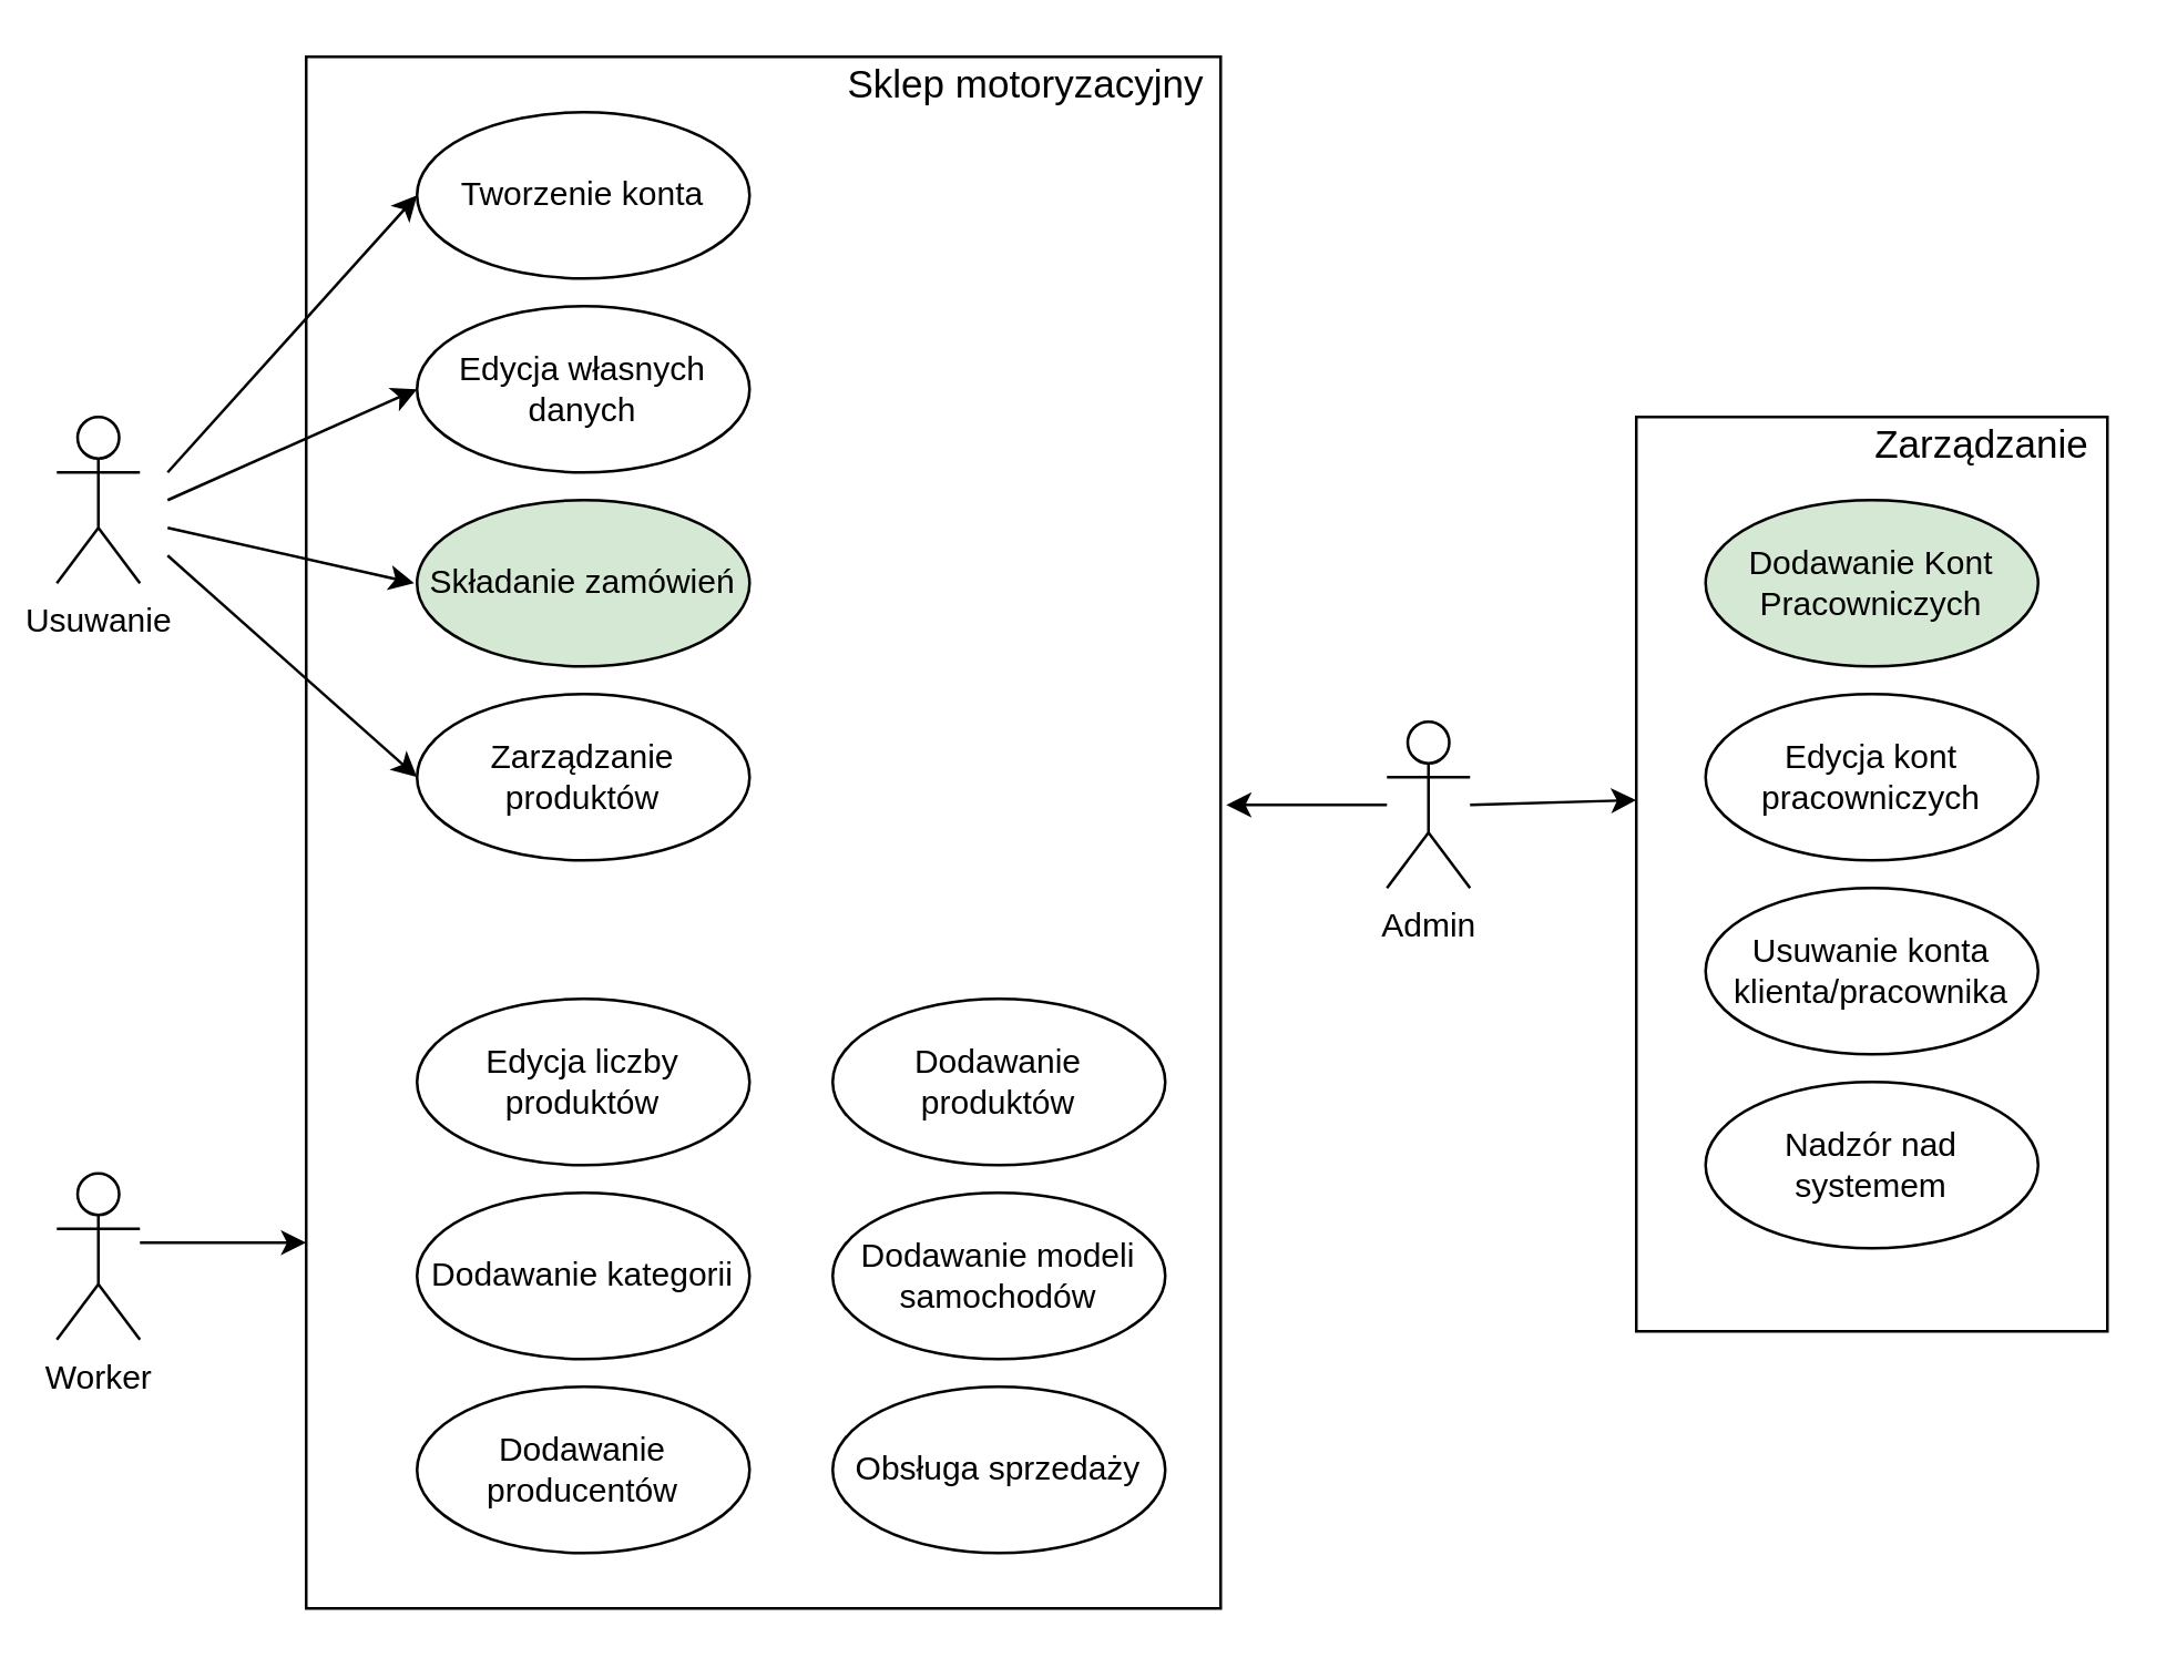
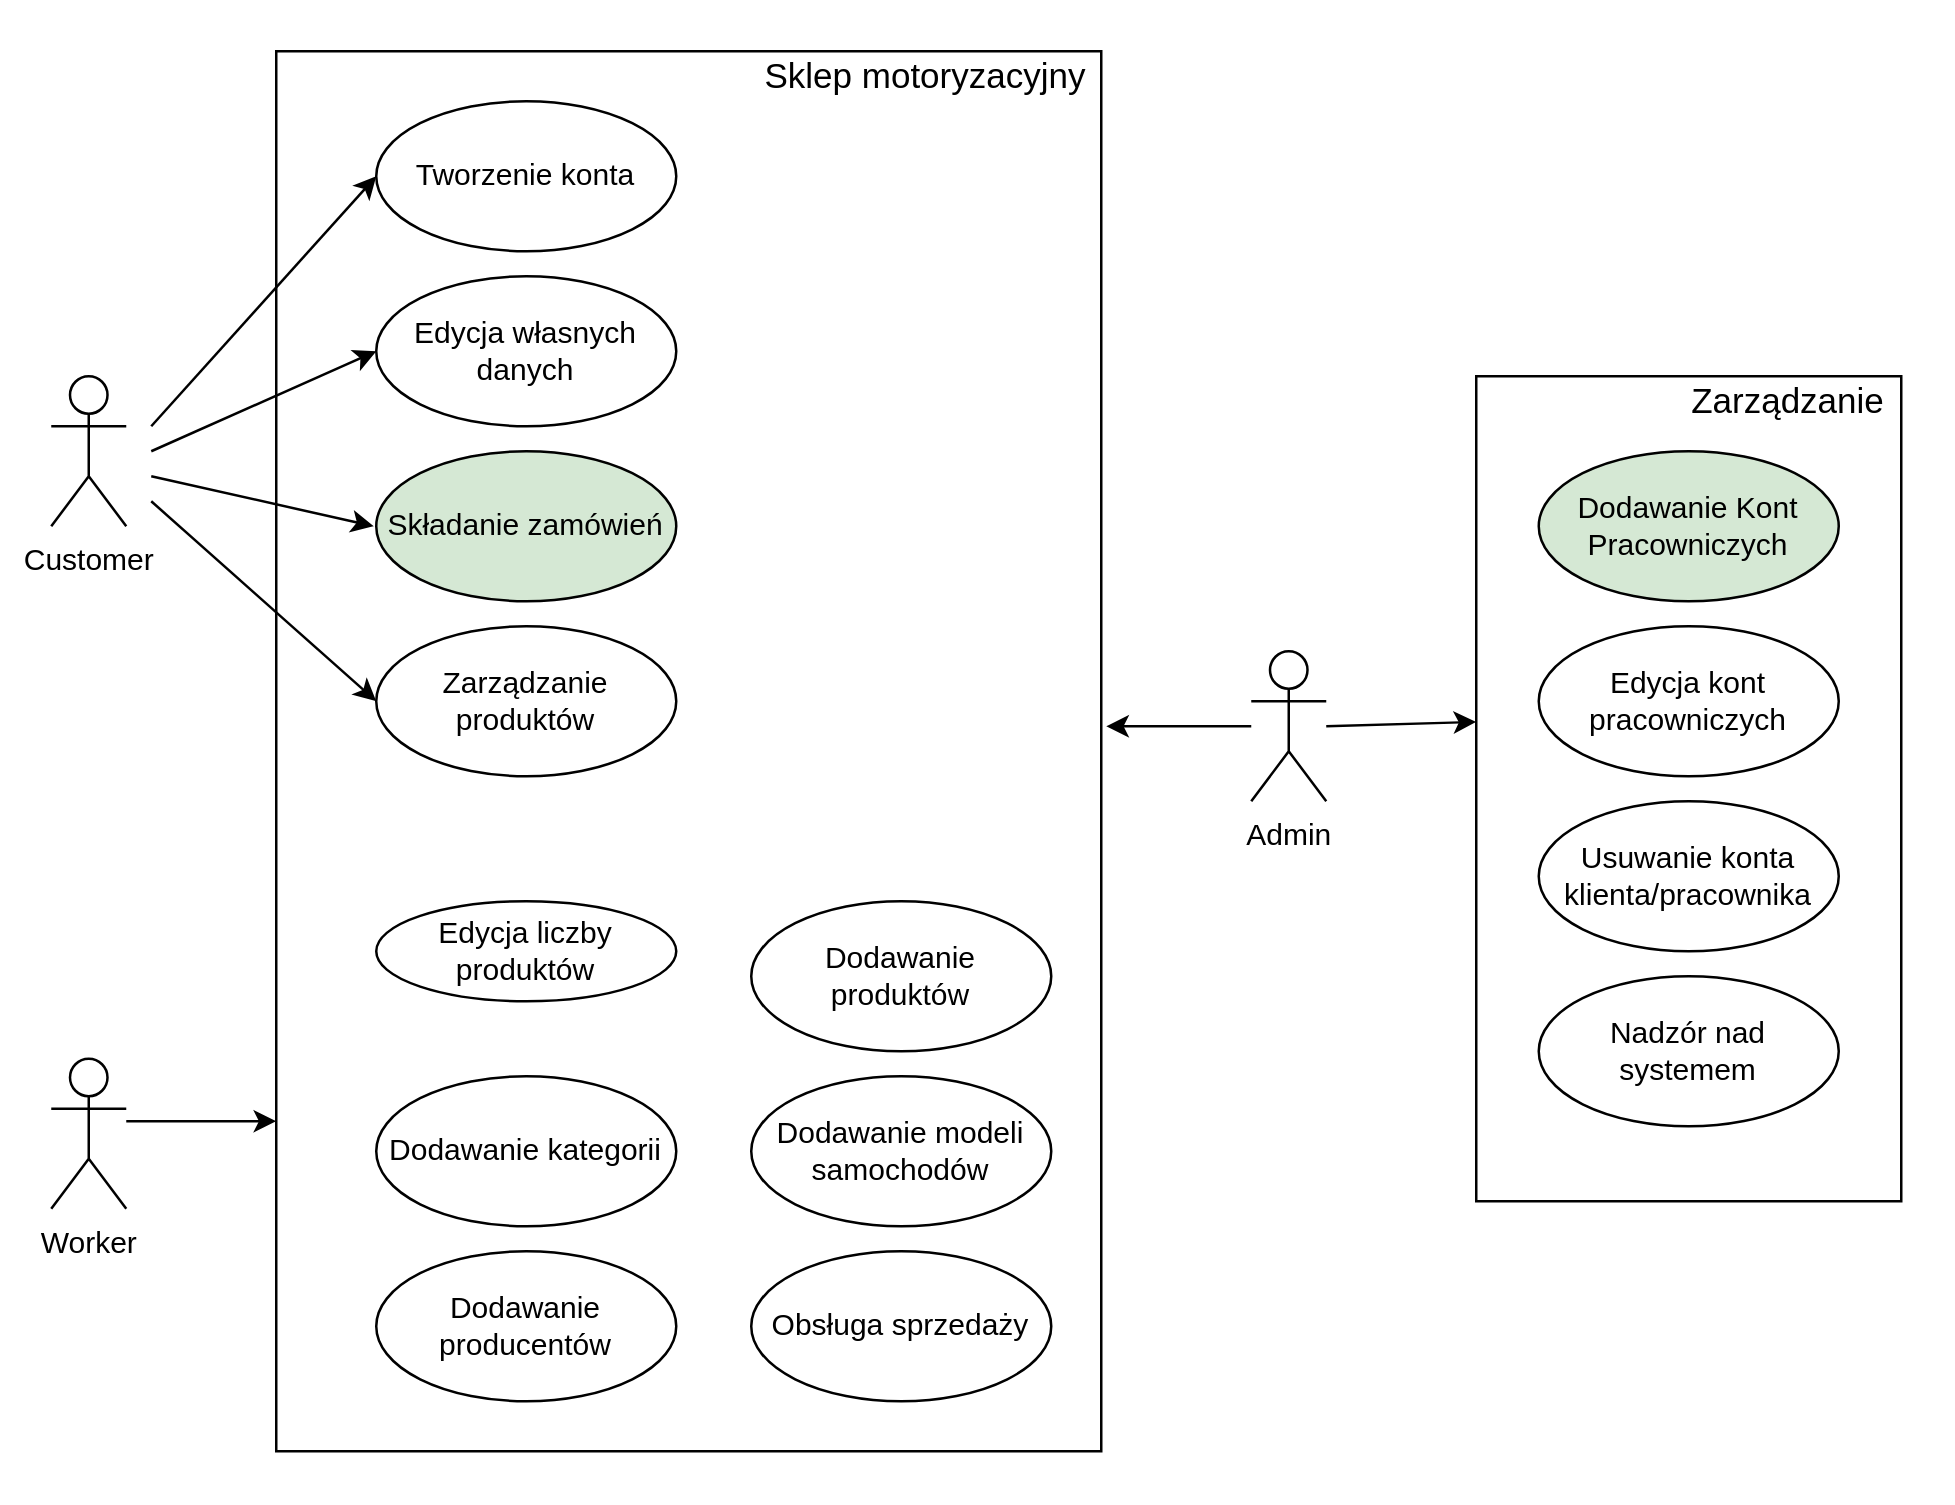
- <mxCell id="4" value="Usuwanie" style="shape=umlActor;verticalLabelPosition=bottom;labelBackgroundColor=#ffffff;verticalAlign=top;html=1;outlineConnect=0;" vertex="1" parent="1"><mxGeometry x="20" y="150" width="30" height="60" as="geometry" /></mxCell>
+ <mxCell id="4" value="Customer" style="shape=umlActor;verticalLabelPosition=bottom;labelBackgroundColor=#ffffff;verticalAlign=top;html=1;outlineConnect=0;" vertex="1" parent="1"><mxGeometry x="20" y="150" width="30" height="60" as="geometry" /></mxCell>
- <mxCell id="11" value="Edycja liczby produktów" style="ellipse;whiteSpace=wrap;html=1;" vertex="1" parent="1"><mxGeometry x="150" y="360" width="120" height="60" as="geometry" /></mxCell>
+ <mxCell id="11" value="Edycja liczby produktów" style="ellipse;whiteSpace=wrap;html=1;" vertex="1" parent="1"><mxGeometry x="150" y="360" width="120" height="40" as="geometry" /></mxCell>
